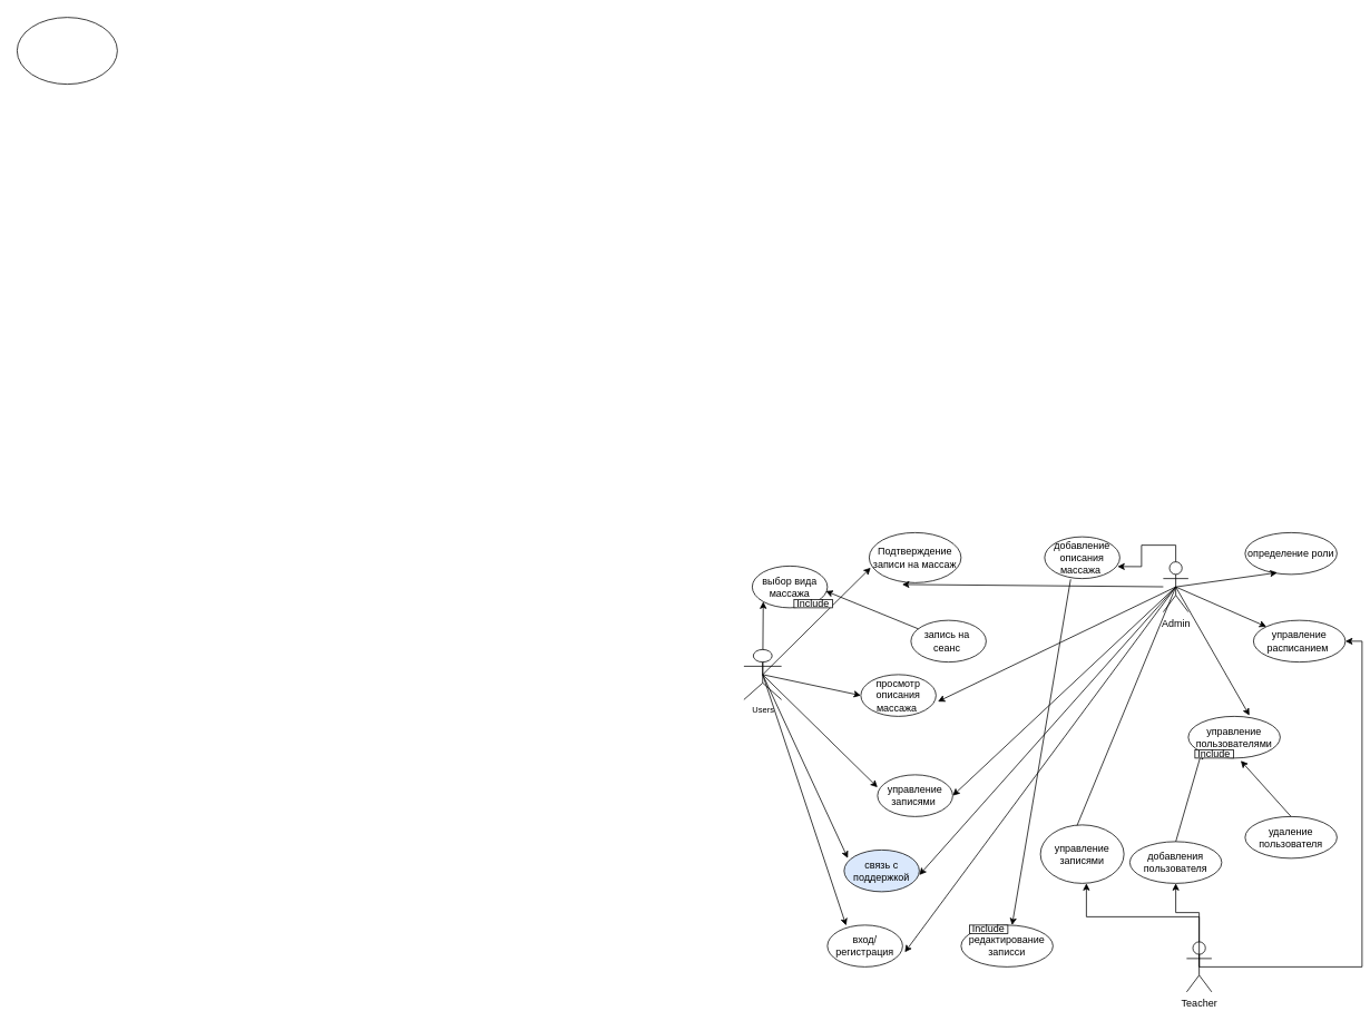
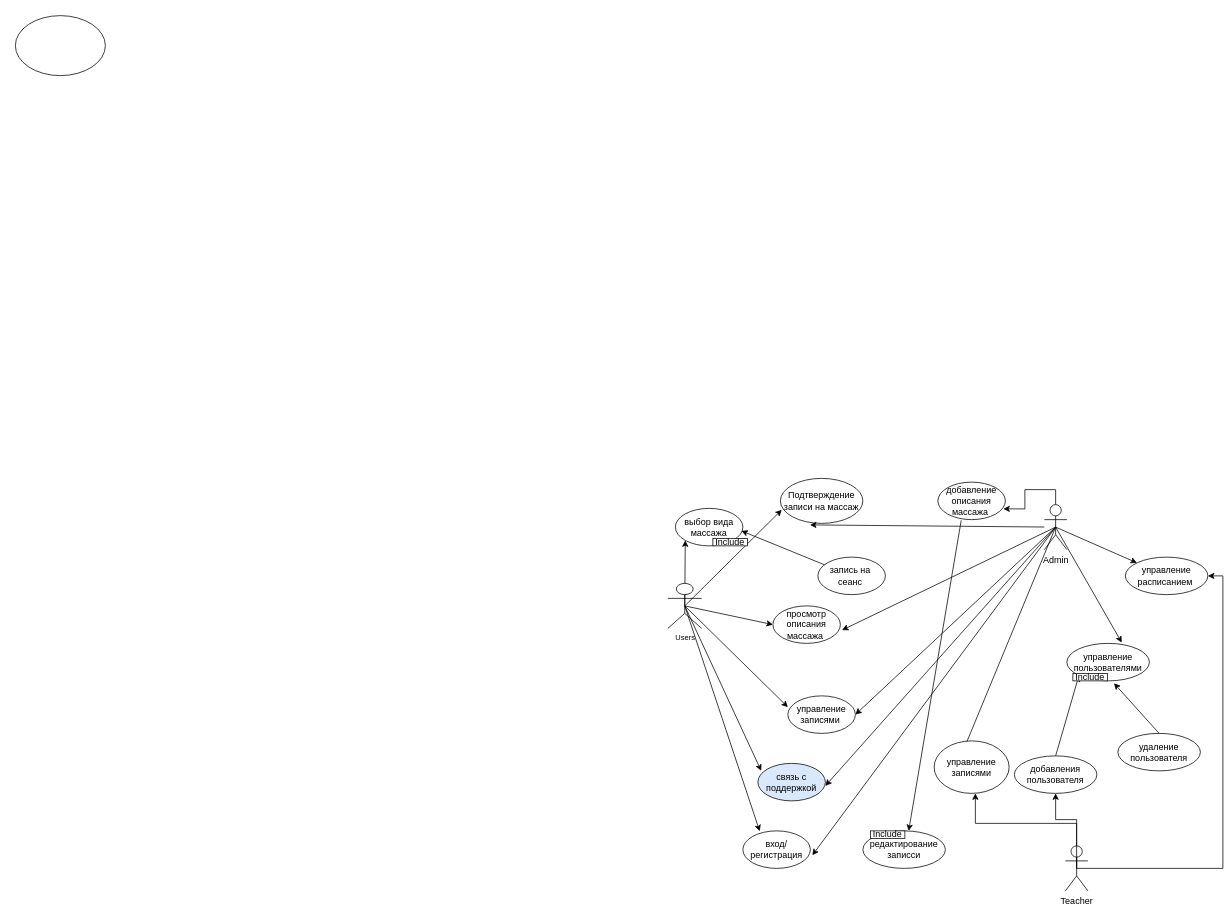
- <mxCell id="32" value="определение роли" style="ellipse;whiteSpace=wrap;html=1;" vertex="1" parent="1"><mxGeometry x="1490" y="637" width="110" height="50" as="geometry" /></mxCell>
- <mxCell id="33" style="edgeStyle=none;rounded=0;orthogonalLoop=1;jettySize=auto;html=1;exitX=0.5;exitY=0.5;exitDx=0;exitDy=0;exitPerimeter=0;entryX=0.35;entryY=0.957;entryDx=0;entryDy=0;entryPerimeter=0;" edge="1" parent="1" source="12" target="32"><mxGeometry relative="1" as="geometry" /></mxCell>
